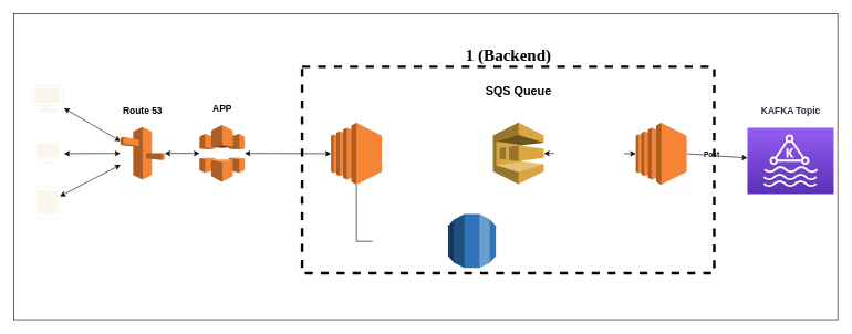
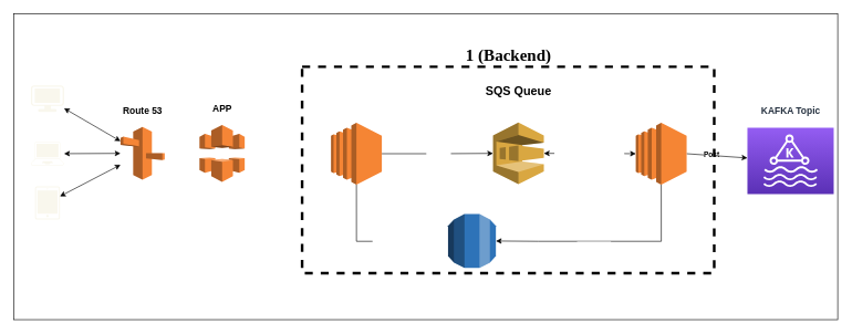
- <mxCell id="17" style="edgeStyle=none;rounded=0;orthogonalLoop=1;jettySize=auto;html=1;fontColor=#000000;startArrow=classic;startFill=1;endArrow=classic;endFill=1;" parent="1" source="18" target="21" edge="1"><mxGeometry relative="1" as="geometry" /></mxCell>
- <mxCell id="20" style="edgeStyle=none;rounded=0;orthogonalLoop=1;jettySize=auto;html=1;entryX=1;entryY=0.5;entryDx=0;entryDy=0;entryPerimeter=0;fontColor=#000000;startArrow=classic;startFill=1;endArrow=classic;endFill=1;" parent="1" source="15" target="18" edge="1"><mxGeometry relative="1" as="geometry"><mxPoint x="435" y="233.499" as="sourcePoint" /></mxGeometry></mxCell>
+ <mxCell id="6" style="edgeStyle=orthogonalEdgeStyle;rounded=0;orthogonalLoop=1;jettySize=auto;html=1;fontColor=#000000;exitX=1;exitY=0.5;exitDx=0;exitDy=0;exitPerimeter=0;" parent="1" source="15" target="5" edge="1"><mxGeometry relative="1" as="geometry"><mxPoint x="591" y="230.5" as="sourcePoint" /></mxGeometry></mxCell>
+ <mxCell id="7" value="Send" style="edgeLabel;html=1;align=center;verticalAlign=middle;resizable=0;points=[];fontColor=#FFFFFF;fontStyle=1;labelBackgroundColor=default;fontSize=15;" parent="6" vertex="1" connectable="0"><mxGeometry x="0.071" y="2" relative="1" as="geometry"><mxPoint x="-5" y="1" as="offset" /></mxGeometry></mxCell>
+ <mxCell id="10" style="edgeStyle=orthogonalEdgeStyle;rounded=0;orthogonalLoop=1;jettySize=auto;html=1;fontColor=#000000;exitX=0.5;exitY=1;exitDx=0;exitDy=0;exitPerimeter=0;entryX=1;entryY=0.5;entryDx=0;entryDy=0;entryPerimeter=0;" parent="1" source="16" target="19" edge="1"><mxGeometry relative="1" as="geometry"><mxPoint x="997.5" y="293" as="sourcePoint" /><mxPoint x="785.279" y="351.457" as="targetPoint" /><Array as="points"><mxPoint x="995" y="363" /><mxPoint x="810" y="363" /></Array></mxGeometry></mxCell>
+ <mxCell id="11" value="Update" style="edgeLabel;html=1;align=center;verticalAlign=middle;resizable=0;points=[];fontColor=#FFFFFF;fontStyle=1;fontSize=15;" parent="10" vertex="1" connectable="0"><mxGeometry x="-0.685" y="4" relative="1" as="geometry"><mxPoint x="-106" y="41" as="offset" /></mxGeometry></mxCell>
